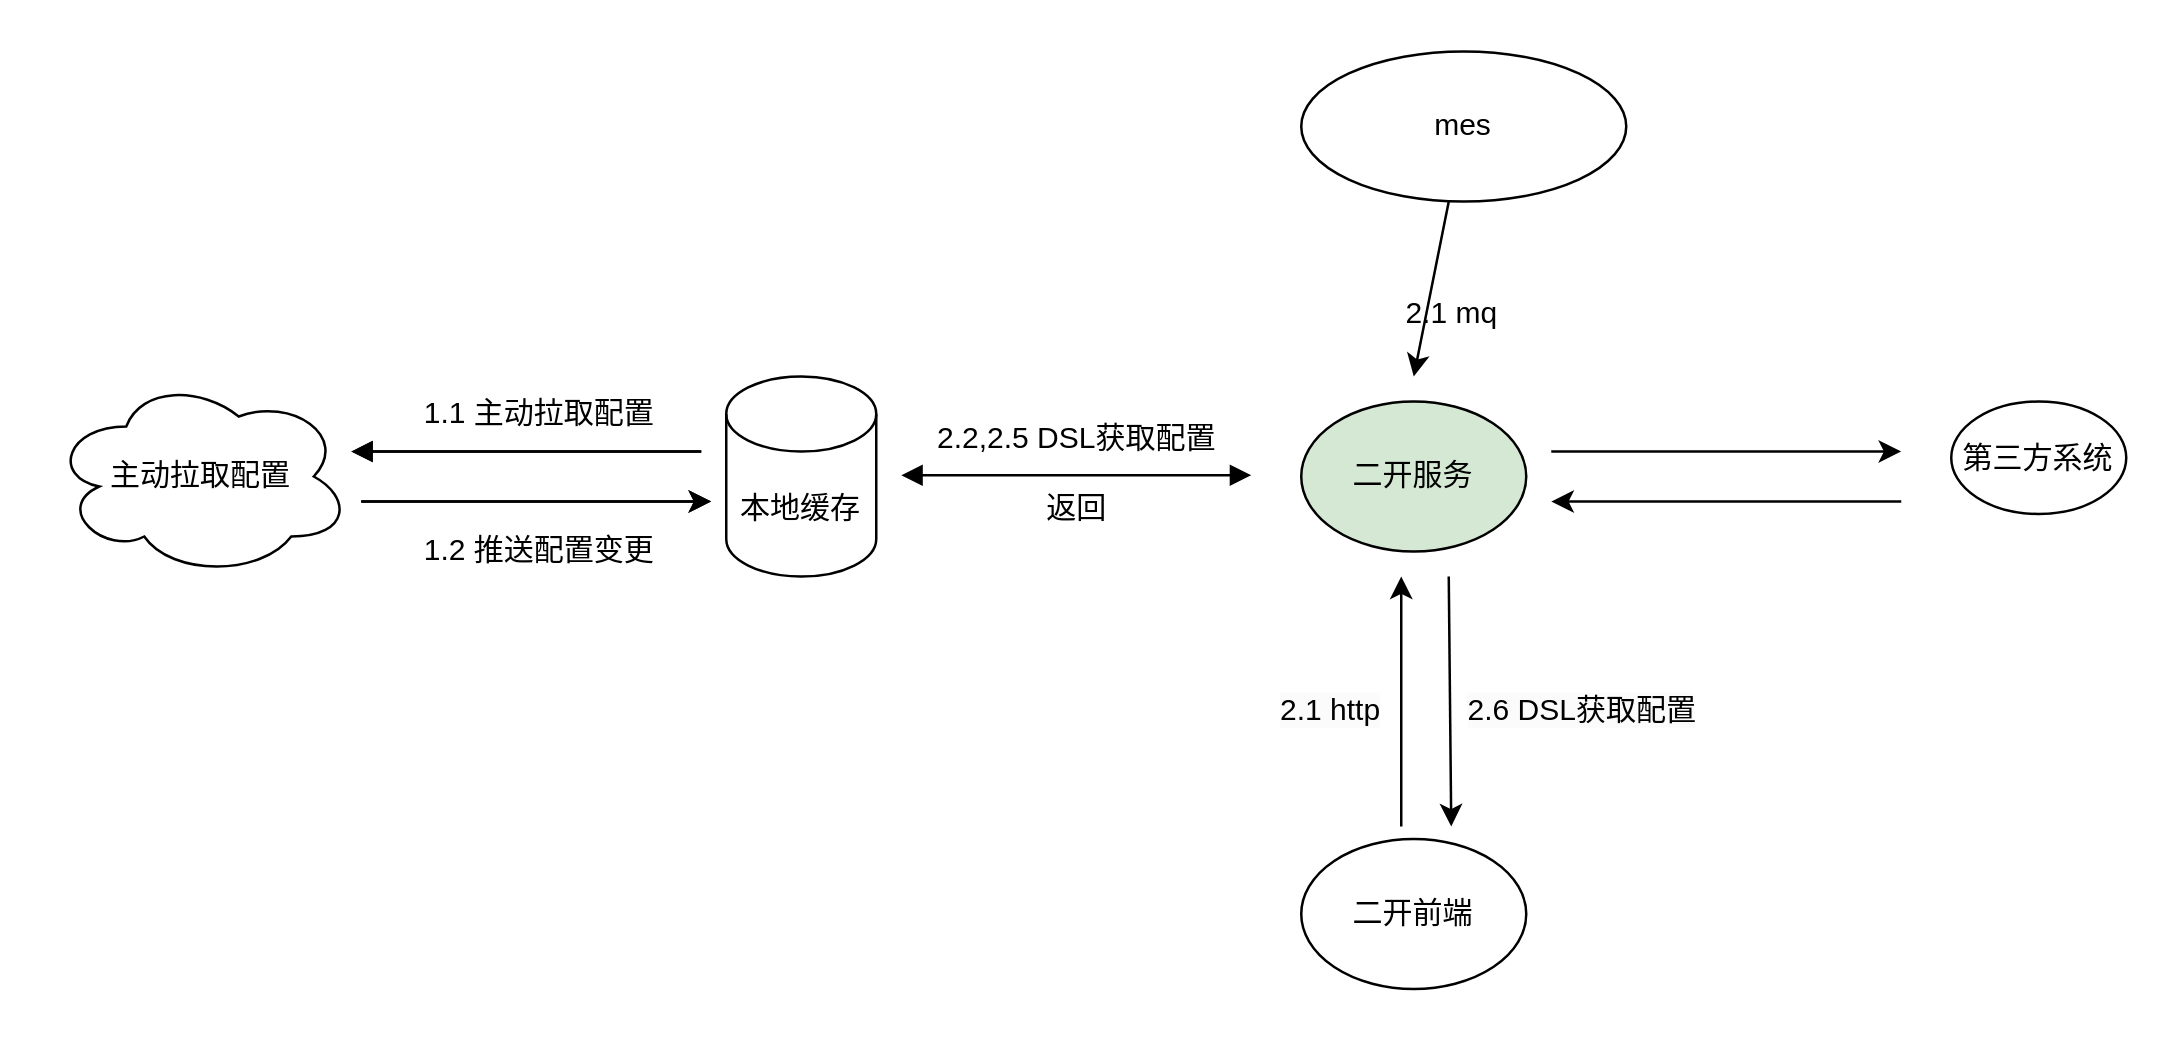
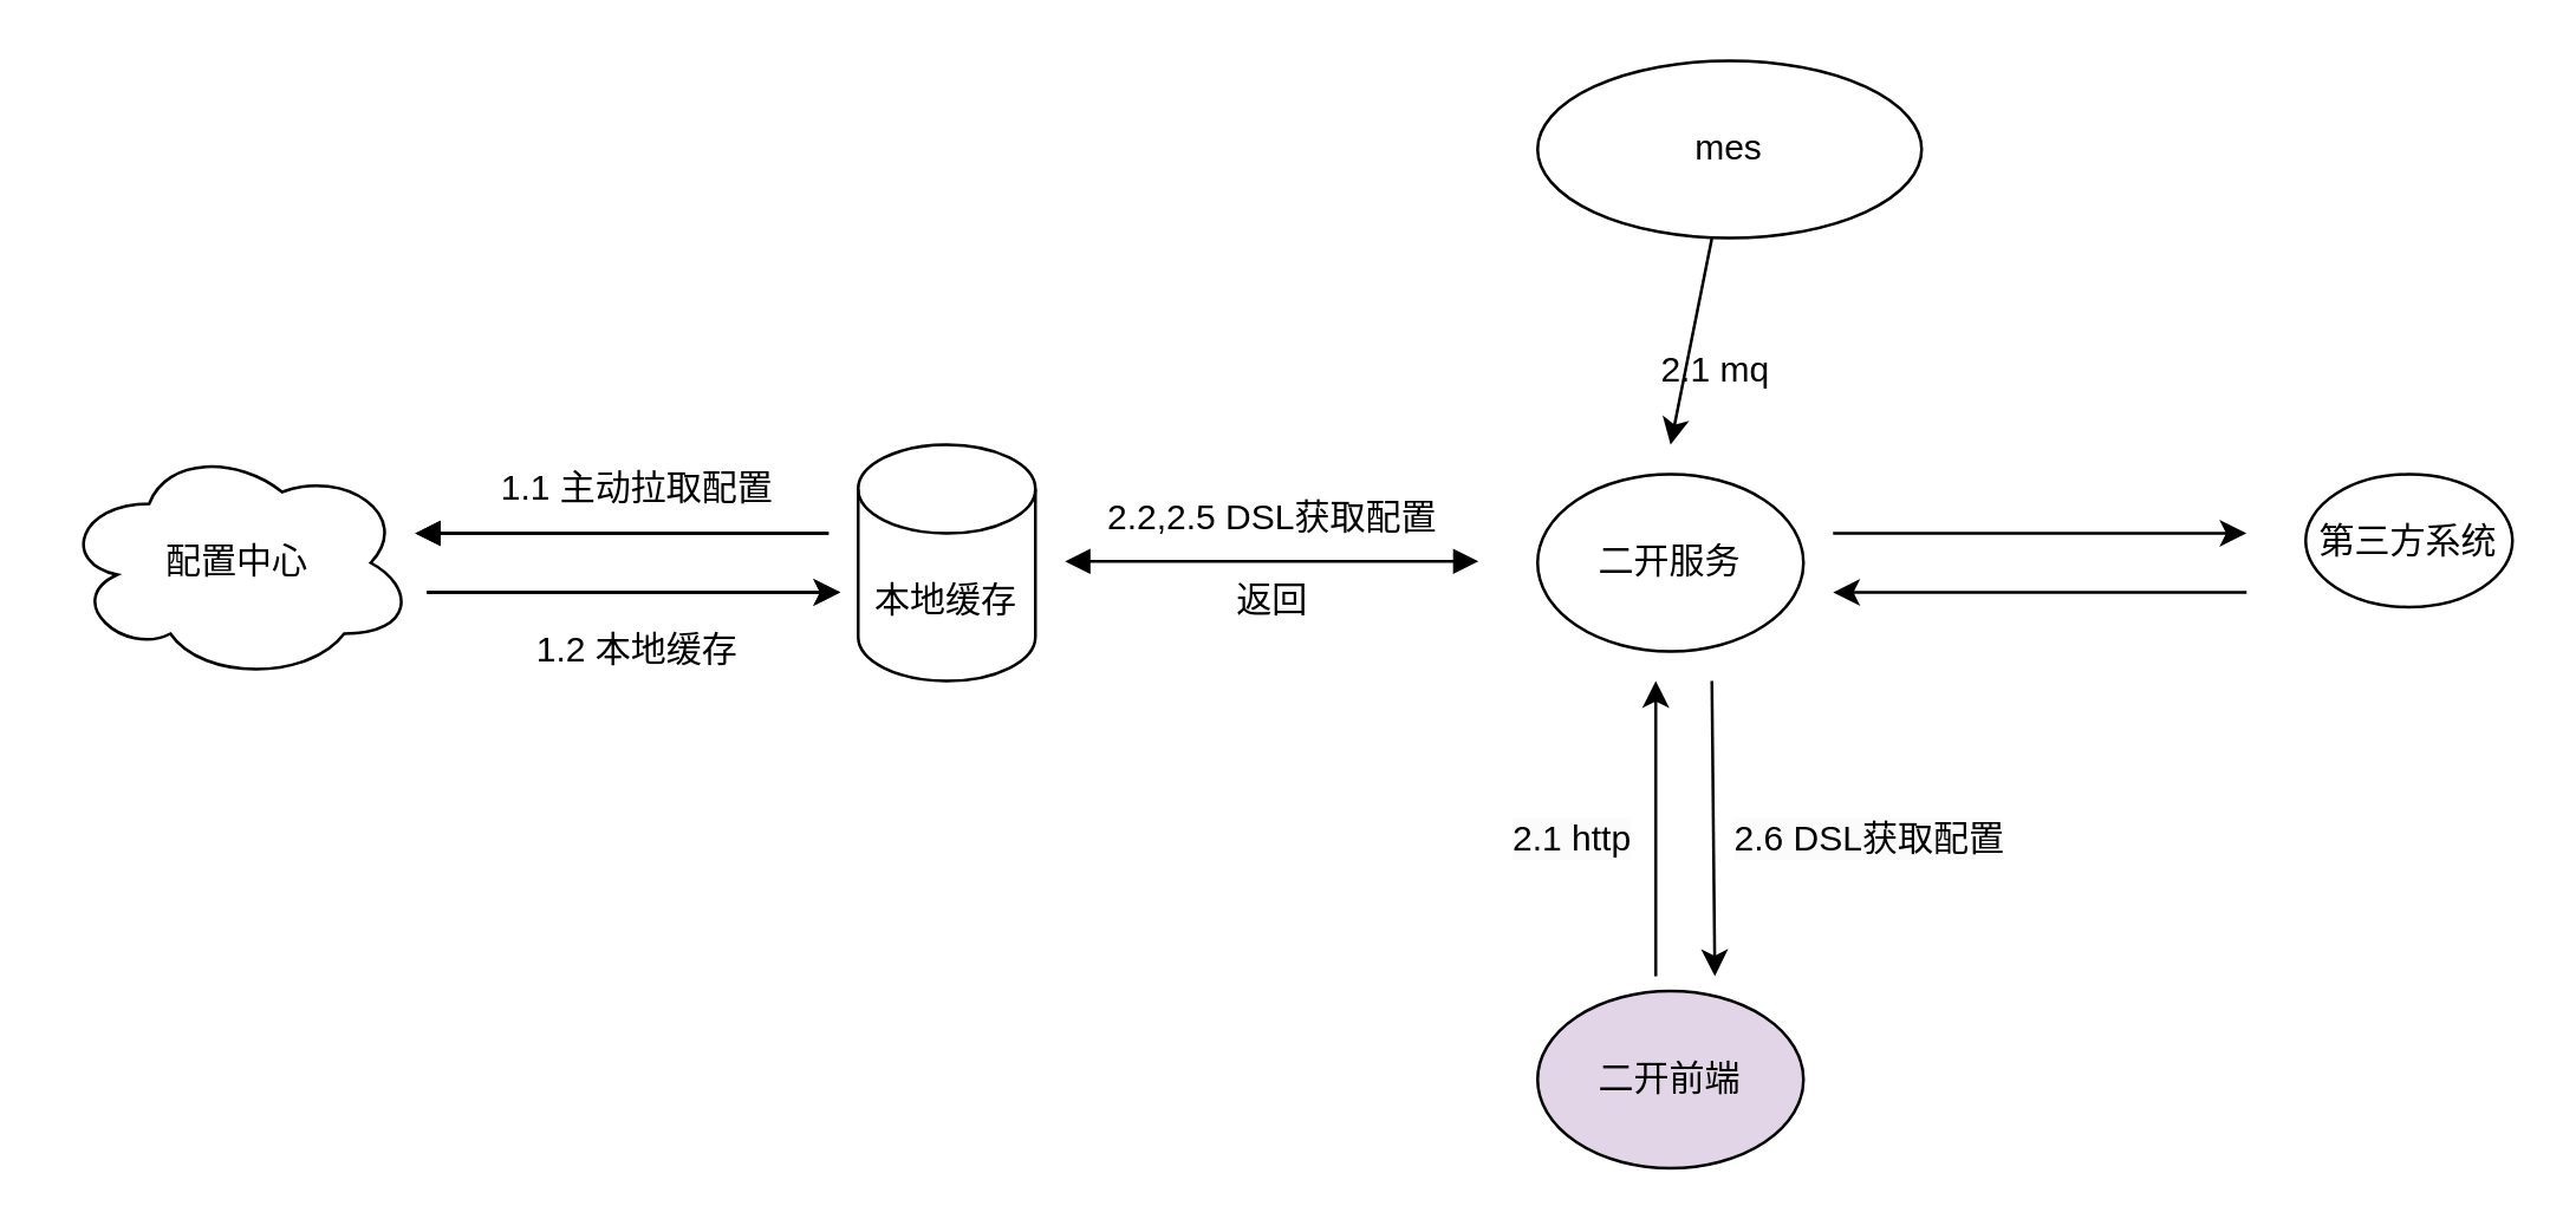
- <mxCell id="2" value="主动拉取配置" style="ellipse;shape=cloud;whiteSpace=wrap;html=1;" vertex="1" parent="1"><mxGeometry x="20" y="150" width="120" height="80" as="geometry" /></mxCell>
+ <mxCell id="2" value="配置中心" style="ellipse;shape=cloud;whiteSpace=wrap;html=1;" vertex="1" parent="1"><mxGeometry x="20" y="150" width="120" height="80" as="geometry" /></mxCell>
- <mxCell id="17" value="二开服务" style="ellipse;whiteSpace=wrap;html=1;fillColor=#d5e8d4;" vertex="1" parent="1"><mxGeometry x="520" y="160" width="90" height="60" as="geometry" /></mxCell>
+ <mxCell id="17" value="二开服务" style="ellipse;whiteSpace=wrap;html=1;" vertex="1" parent="1"><mxGeometry x="520" y="160" width="90" height="60" as="geometry" /></mxCell>
- <mxCell id="8" value="1.2 推送配置变更" style="text;html=1;align=center;verticalAlign=middle;resizable=0;points=[];autosize=1;strokeColor=none;fillColor=none;" vertex="1" parent="1"><mxGeometry x="155" y="205" width="120" height="30" as="geometry" /></mxCell>
+ <mxCell id="8" value="1.2 本地缓存" style="text;html=1;align=center;verticalAlign=middle;resizable=0;points=[];autosize=1;strokeColor=none;fillColor=none;" vertex="1" parent="1"><mxGeometry x="155" y="205" width="120" height="30" as="geometry" /></mxCell>
- <mxCell id="18" value="二开前端" style="ellipse;whiteSpace=wrap;html=1;" vertex="1" parent="1"><mxGeometry x="520" y="335" width="90" height="60" as="geometry" /></mxCell>
+ <mxCell id="18" value="二开前端" style="ellipse;whiteSpace=wrap;html=1;fillColor=#e1d5e7;" vertex="1" parent="1"><mxGeometry x="520" y="335" width="90" height="60" as="geometry" /></mxCell>
